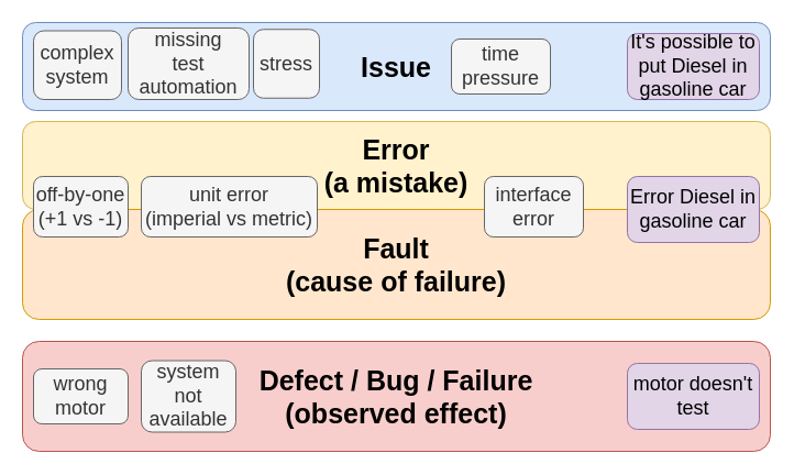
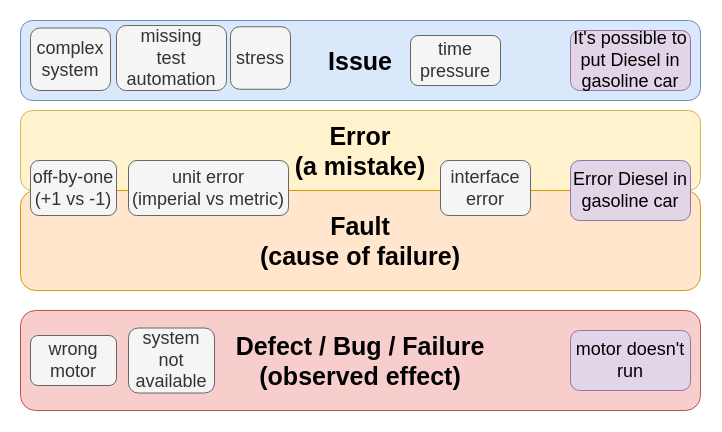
- <mxCell id="8" value="motor doesn't test" style="rounded=1;whiteSpace=wrap;html=1;fontSize=18;fillColor=#e1d5e7;strokeColor=#9673a6;" vertex="1" parent="1"><mxGeometry x="570" y="330" width="120" height="60" as="geometry" /></mxCell>
+ <mxCell id="8" value="motor doesn't run" style="rounded=1;whiteSpace=wrap;html=1;fontSize=18;fillColor=#e1d5e7;strokeColor=#9673a6;" vertex="1" parent="1"><mxGeometry x="570" y="330" width="120" height="60" as="geometry" /></mxCell>
